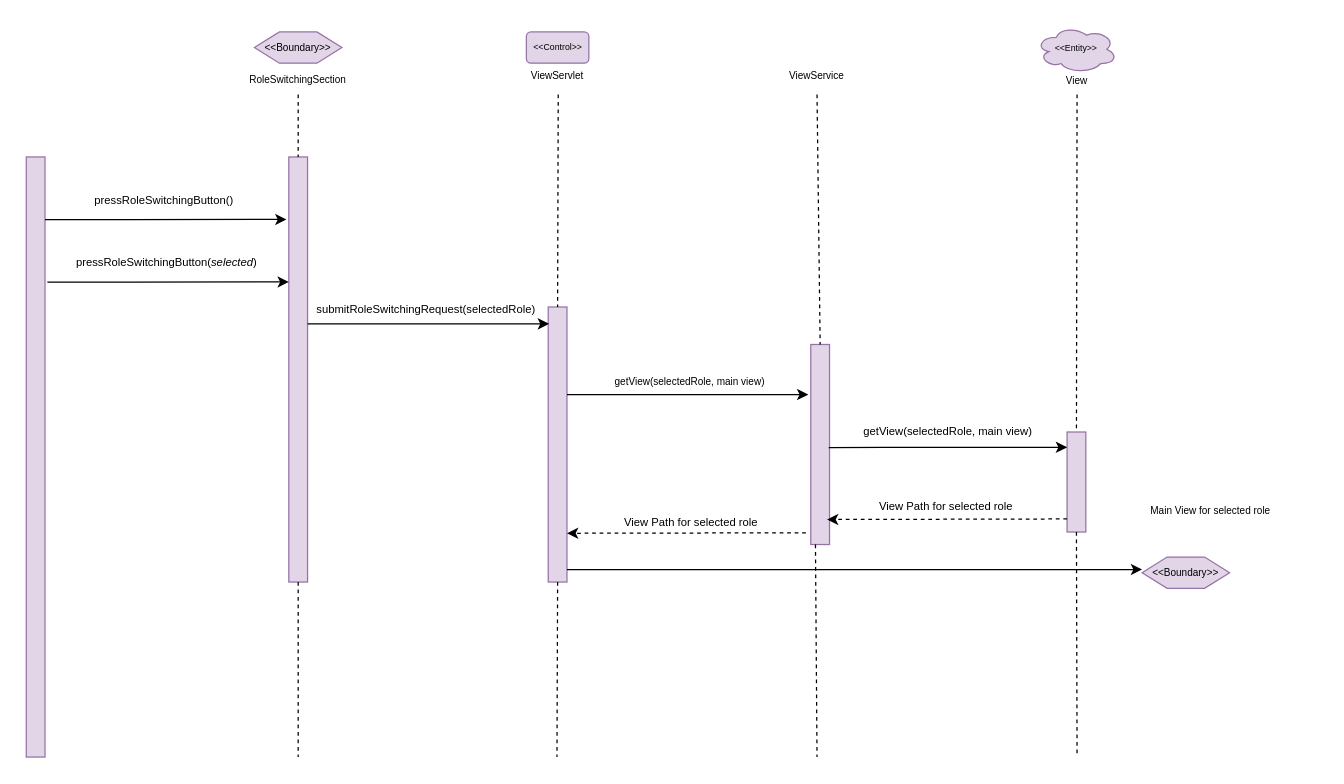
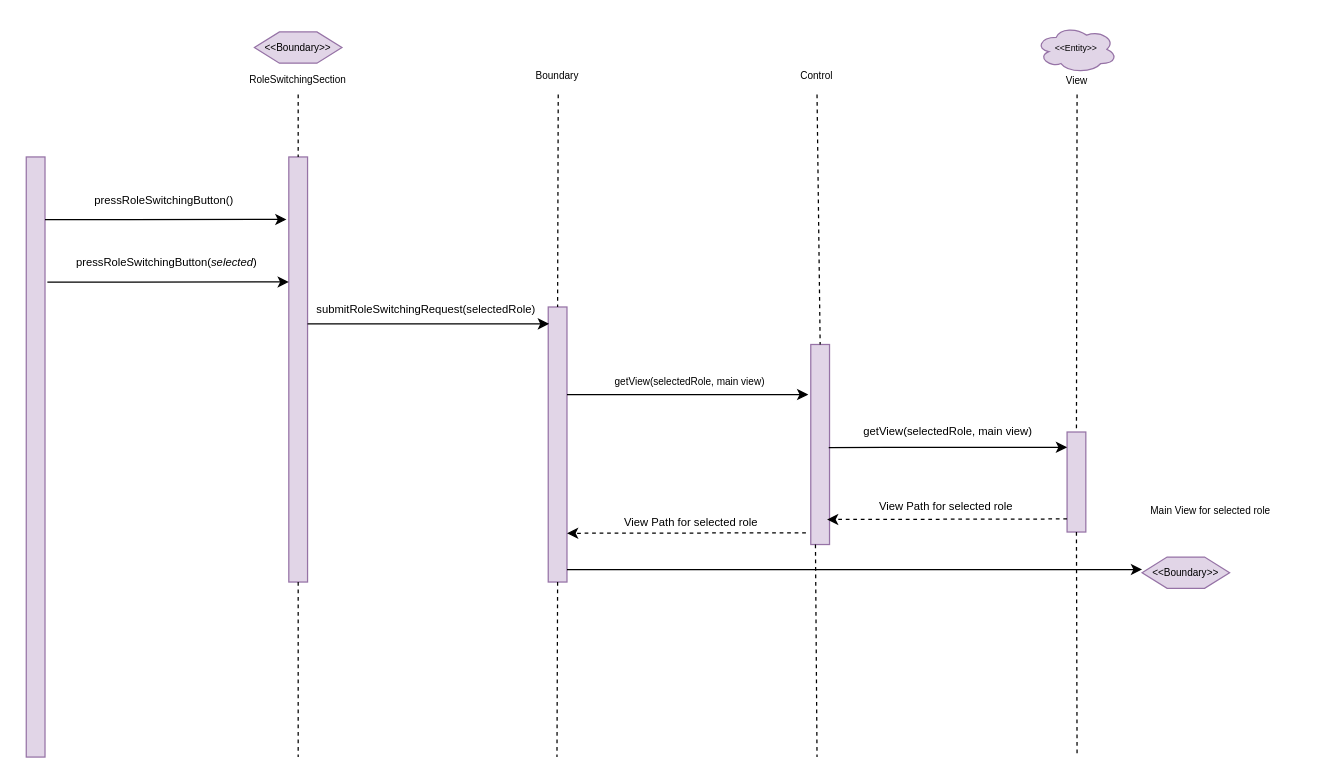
- <mxCell id="7" value="&amp;lt;&amp;lt;Control&amp;gt;&amp;gt;" style="rounded=1;whiteSpace=wrap;html=1;fontSize=7;fillColor=#e1d5e7;strokeColor=#9673a6;" parent="1" vertex="1"><mxGeometry x="420.5" y="25" width="50" height="25" as="geometry" /></mxCell>
- <mxCell id="8" value="ViewServlet" style="text;html=1;strokeColor=none;fillColor=none;align=center;verticalAlign=middle;whiteSpace=wrap;rounded=0;fontSize=8;" parent="1" vertex="1"><mxGeometry x="386.13" y="52.5" width="118.75" height="15" as="geometry" /></mxCell>
+ <mxCell id="8" value="Boundary" style="text;html=1;strokeColor=none;fillColor=none;align=center;verticalAlign=middle;whiteSpace=wrap;rounded=0;fontSize=8;" parent="1" vertex="1"><mxGeometry x="386.13" y="52.5" width="118.75" height="15" as="geometry" /></mxCell>
- <mxCell id="13" value="ViewService" style="text;html=1;strokeColor=none;fillColor=none;align=center;verticalAlign=middle;whiteSpace=wrap;rounded=0;fontSize=8;" parent="1" vertex="1"><mxGeometry x="638" y="52.5" width="30" height="15" as="geometry" /></mxCell>
+ <mxCell id="13" value="Control" style="text;html=1;strokeColor=none;fillColor=none;align=center;verticalAlign=middle;whiteSpace=wrap;rounded=0;fontSize=8;" parent="1" vertex="1"><mxGeometry x="638" y="52.5" width="30" height="15" as="geometry" /></mxCell>
